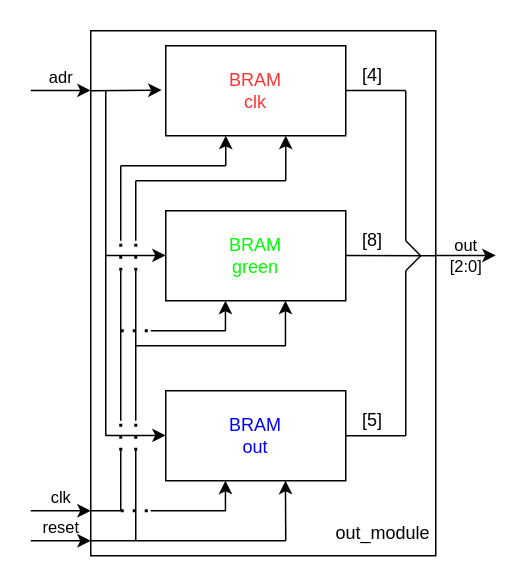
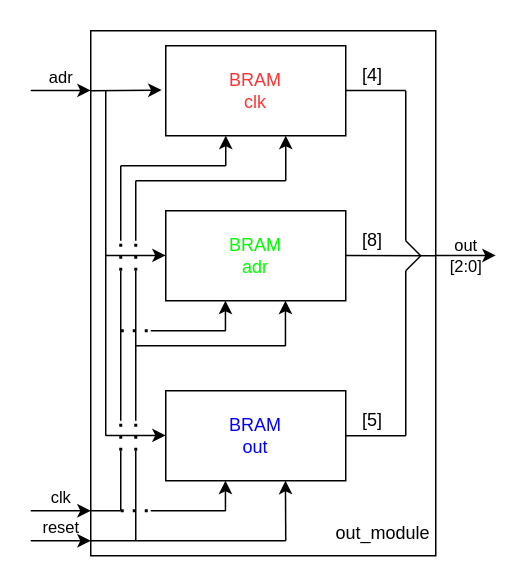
- <mxCell id="3" value="&lt;div&gt;BRAM&lt;/div&gt;&lt;div&gt;green&lt;br&gt;&lt;/div&gt;" style="rounded=0;whiteSpace=wrap;html=1;fontColor=#00FF00;" vertex="1" parent="1"><mxGeometry x="110" y="140" width="120" height="60" as="geometry" /></mxCell>
+ <mxCell id="3" value="&lt;div&gt;BRAM&lt;/div&gt;&lt;div&gt;adr&lt;br&gt;&lt;/div&gt;" style="rounded=0;whiteSpace=wrap;html=1;fontColor=#00FF00;" vertex="1" parent="1"><mxGeometry x="110" y="140" width="120" height="60" as="geometry" /></mxCell>
